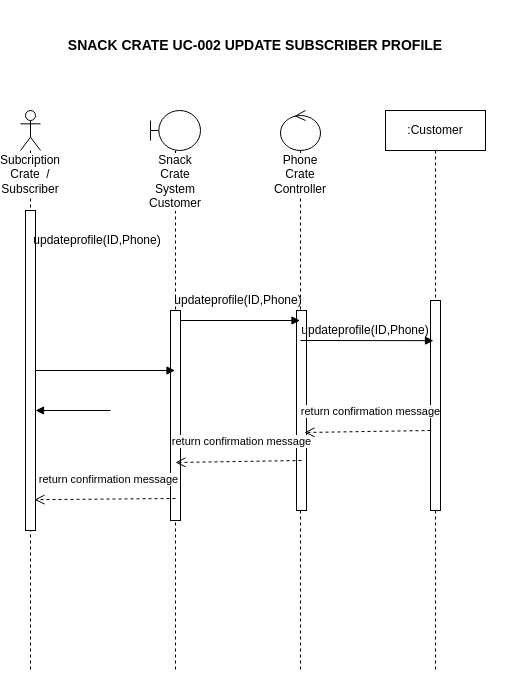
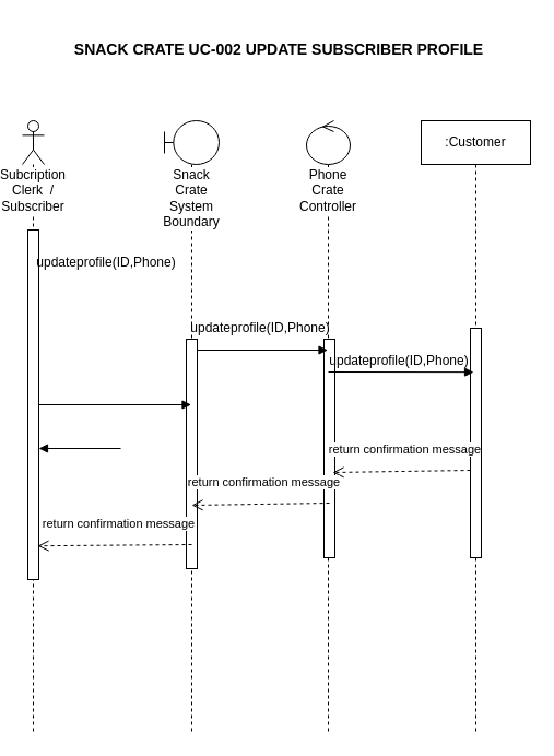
- <mxCell id="6" value="Snack Crate System Customer" style="shape=umlLifeline;participant=umlBoundary;perimeter=lifelinePerimeter;whiteSpace=wrap;html=1;container=1;collapsible=0;recursiveResize=0;verticalAlign=top;spacingTop=36;labelBackgroundColor=#ffffff;outlineConnect=0;" vertex="1" parent="1"><mxGeometry x="150" y="110" width="50" height="560" as="geometry" /></mxCell>
+ <mxCell id="6" value="Snack Crate System Boundary" style="shape=umlLifeline;participant=umlBoundary;perimeter=lifelinePerimeter;whiteSpace=wrap;html=1;container=1;collapsible=0;recursiveResize=0;verticalAlign=top;spacingTop=36;labelBackgroundColor=#ffffff;outlineConnect=0;" vertex="1" parent="1"><mxGeometry x="150" y="110" width="50" height="560" as="geometry" /></mxCell>
- <mxCell id="3" value="Subcription Crate&amp;nbsp; / Subscriber" style="shape=umlLifeline;participant=umlActor;perimeter=lifelinePerimeter;whiteSpace=wrap;html=1;container=1;collapsible=0;recursiveResize=0;verticalAlign=top;spacingTop=36;labelBackgroundColor=#ffffff;outlineConnect=0;" vertex="1" parent="1"><mxGeometry x="20" y="110" width="20" height="560" as="geometry" /></mxCell>
+ <mxCell id="3" value="Subcription Clerk&amp;nbsp; / Subscriber" style="shape=umlLifeline;participant=umlActor;perimeter=lifelinePerimeter;whiteSpace=wrap;html=1;container=1;collapsible=0;recursiveResize=0;verticalAlign=top;spacingTop=36;labelBackgroundColor=#ffffff;outlineConnect=0;" vertex="1" parent="1"><mxGeometry x="20" y="110" width="20" height="560" as="geometry" /></mxCell>
